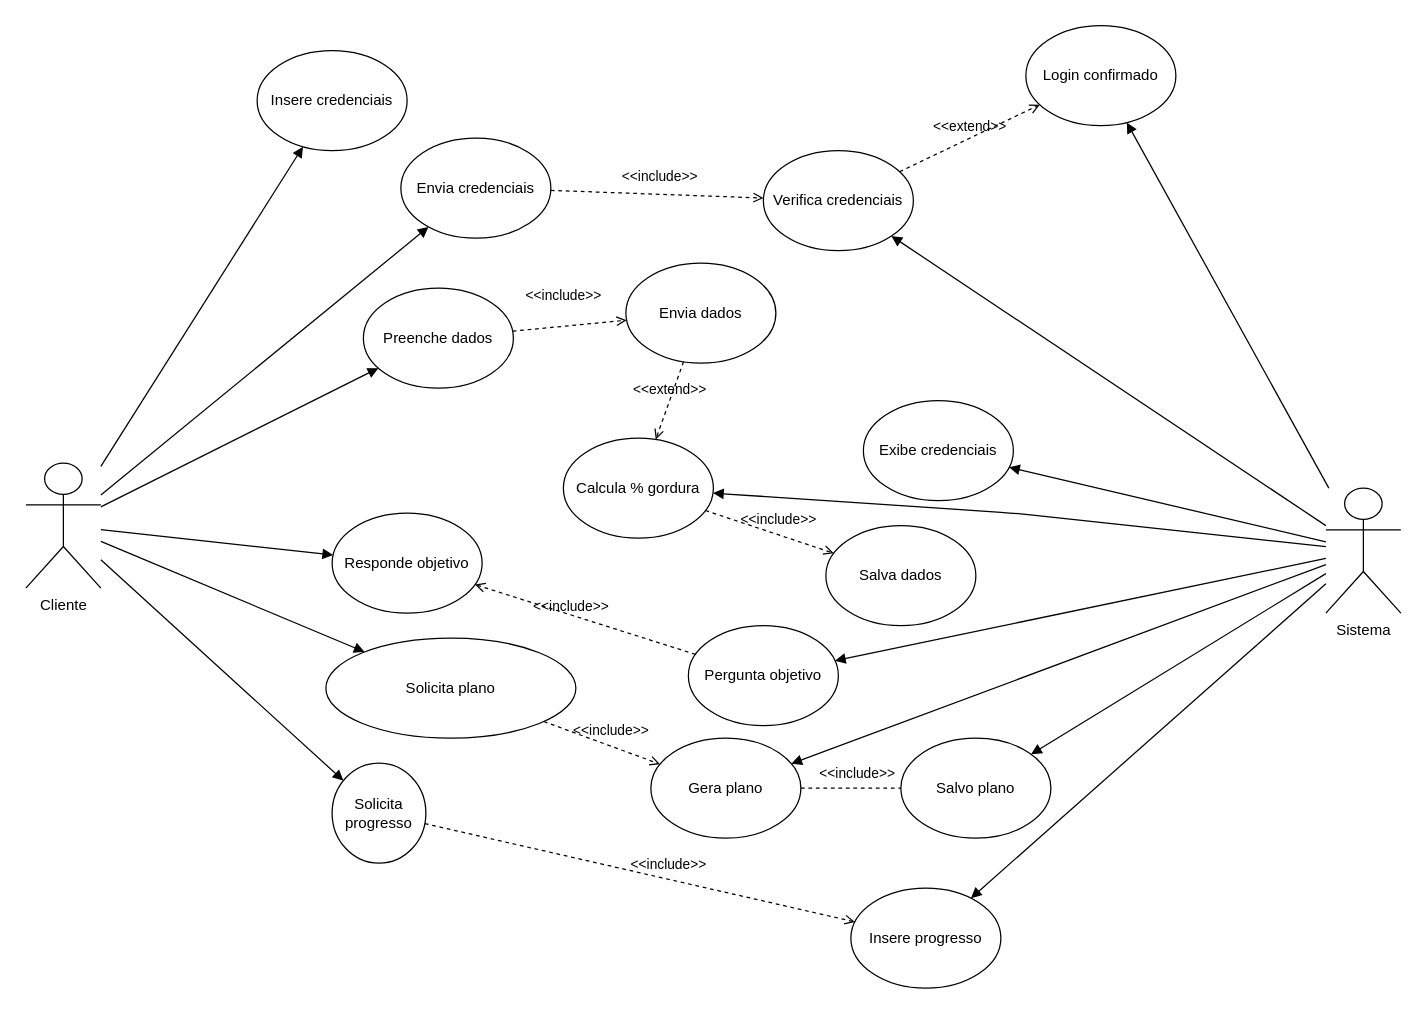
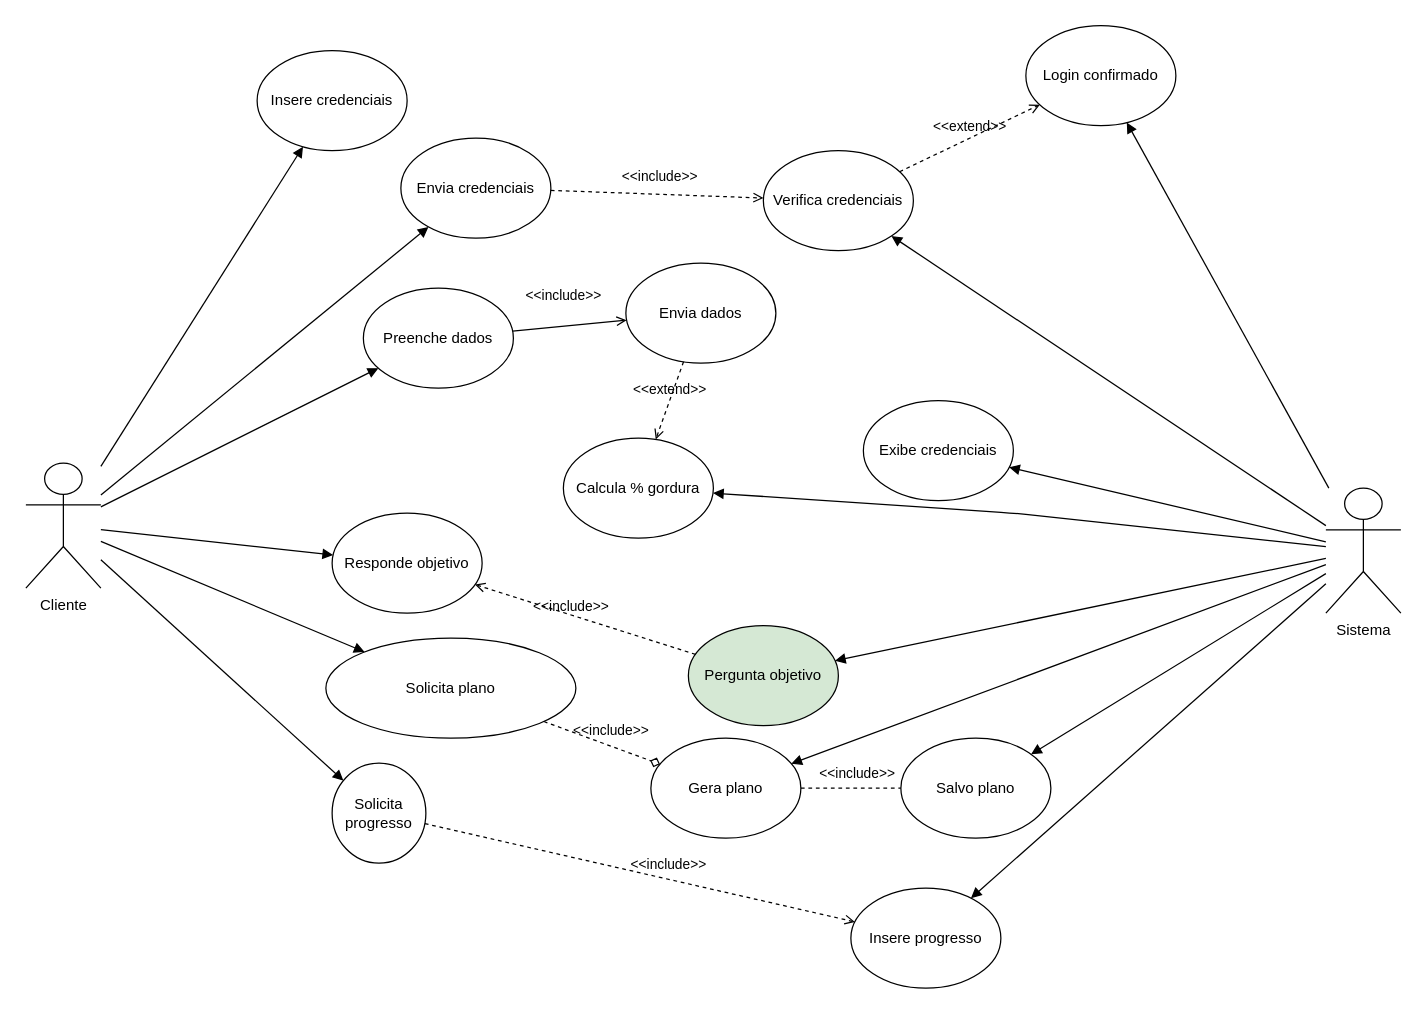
- <mxCell id="25" value="&amp;lt;&amp;lt;include&amp;gt;&amp;gt;" style="html=1;verticalAlign=bottom;labelBackgroundColor=none;endArrow=open;endFill=0;dashed=1;" edge="1" parent="1" source="8" target="9"><mxGeometry x="-0.087" y="15" width="160" relative="1" as="geometry"><mxPoint x="455" y="145" as="sourcePoint" /><mxPoint x="690" y="165" as="targetPoint" /><mxPoint as="offset" /></mxGeometry></mxCell>
+ <mxCell id="25" value="&amp;lt;&amp;lt;include&amp;gt;&amp;gt;" style="html=1;verticalAlign=bottom;labelBackgroundColor=none;endArrow=open;endFill=0;dashed=0;" edge="1" parent="1" source="8" target="9"><mxGeometry x="-0.087" y="15" width="160" relative="1" as="geometry"><mxPoint x="455" y="145" as="sourcePoint" /><mxPoint x="690" y="165" as="targetPoint" /><mxPoint as="offset" /></mxGeometry></mxCell>
- <mxCell id="28" value="&amp;lt;&amp;lt;include&amp;gt;&amp;gt;" style="html=1;verticalAlign=bottom;labelBackgroundColor=none;endArrow=open;endFill=0;dashed=1;" edge="1" parent="1" source="10" target="11"><mxGeometry x="0.129" y="3" width="160" relative="1" as="geometry"><mxPoint x="-10" y="90" as="sourcePoint" /><mxPoint x="150" y="90" as="targetPoint" /><mxPoint as="offset" /></mxGeometry></mxCell>
- <mxCell id="11" value="Salva dados" style="ellipse;whiteSpace=wrap;html=1;" vertex="1" parent="1"><mxGeometry x="660" y="420" width="120" height="80" as="geometry" /></mxCell>
- <mxCell id="12" value="Pergunta objetivo" style="ellipse;whiteSpace=wrap;html=1;" vertex="1" parent="1"><mxGeometry x="550" y="500" width="120" height="80" as="geometry" /></mxCell>
+ <mxCell id="12" value="Pergunta objetivo" style="ellipse;whiteSpace=wrap;html=1;fillColor=#d5e8d4;" vertex="1" parent="1"><mxGeometry x="550" y="500" width="120" height="80" as="geometry" /></mxCell>
- <mxCell id="38" value="&amp;lt;&amp;lt;include&amp;gt;&amp;gt;" style="html=1;verticalAlign=bottom;labelBackgroundColor=none;endArrow=open;endFill=0;dashed=1;" edge="1" parent="1" source="13" target="14"><mxGeometry x="0.129" y="3" width="160" relative="1" as="geometry"><mxPoint x="601" y="527" as="sourcePoint" /><mxPoint x="409" y="433" as="targetPoint" /><mxPoint as="offset" /></mxGeometry></mxCell>
+ <mxCell id="38" value="&amp;lt;&amp;lt;include&amp;gt;&amp;gt;" style="html=1;verticalAlign=bottom;labelBackgroundColor=none;endArrow=diamond;endFill=0;dashed=1;" edge="1" parent="1" source="13" target="14"><mxGeometry x="0.129" y="3" width="160" relative="1" as="geometry"><mxPoint x="601" y="527" as="sourcePoint" /><mxPoint x="409" y="433" as="targetPoint" /><mxPoint as="offset" /></mxGeometry></mxCell>
